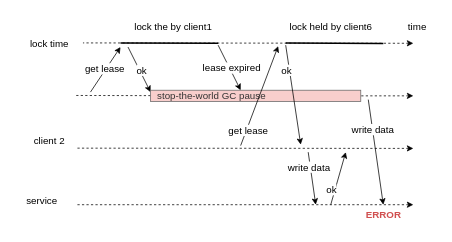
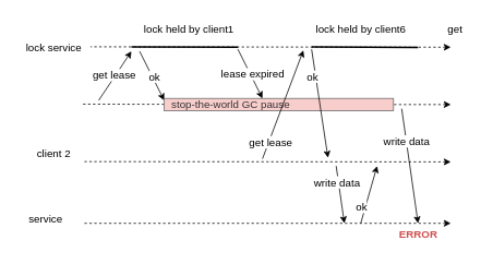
- <mxCell id="10" value="lock the by client1" style="text;html=1;align=center;verticalAlign=middle;resizable=0;points=[];autosize=1;strokeColor=none;fillColor=none;fontSize=13;" vertex="1" parent="1"><mxGeometry x="165" y="20" width="130" height="30" as="geometry" /></mxCell>
+ <mxCell id="10" value="lock held by client1" style="text;html=1;align=center;verticalAlign=middle;resizable=0;points=[];autosize=1;strokeColor=none;fillColor=none;fontSize=13;" vertex="1" parent="1"><mxGeometry x="165" y="20" width="130" height="30" as="geometry" /></mxCell>
- <mxCell id="31" value="time" style="text;html=1;align=center;verticalAlign=middle;resizable=0;points=[];autosize=1;strokeColor=none;fillColor=none;fontSize=13;" vertex="1" parent="1"><mxGeometry x="530" y="20" width="50" height="30" as="geometry" /></mxCell>
+ <mxCell id="31" value="get" style="text;html=1;align=center;verticalAlign=middle;resizable=0;points=[];autosize=1;strokeColor=none;fillColor=none;fontSize=13;" vertex="1" parent="1"><mxGeometry x="530" y="20" width="50" height="30" as="geometry" /></mxCell>
- <mxCell id="3" value="lock time" style="text;html=1;align=center;verticalAlign=middle;resizable=0;points=[];autosize=1;strokeColor=none;fillColor=none;fontSize=13;" vertex="1" parent="1"><mxGeometry x="20" y="42" width="90" height="30" as="geometry" /></mxCell>
+ <mxCell id="3" value="lock service" style="text;html=1;align=center;verticalAlign=middle;resizable=0;points=[];autosize=1;strokeColor=none;fillColor=none;fontSize=13;" vertex="1" parent="1"><mxGeometry x="20" y="42" width="90" height="30" as="geometry" /></mxCell>
